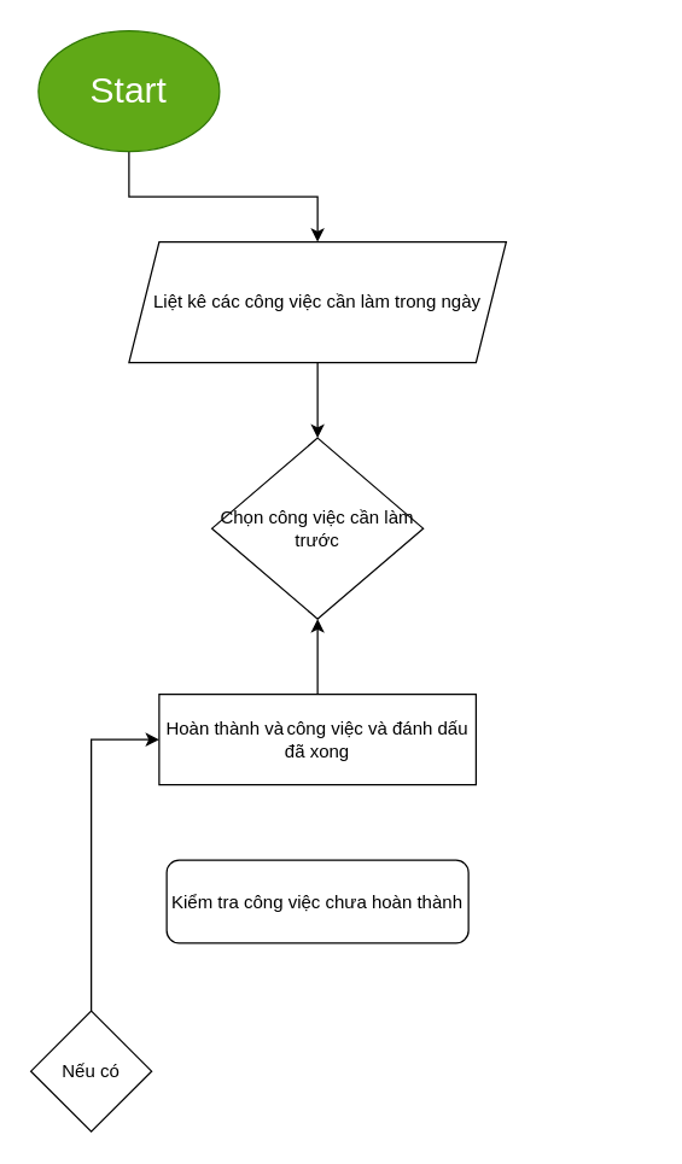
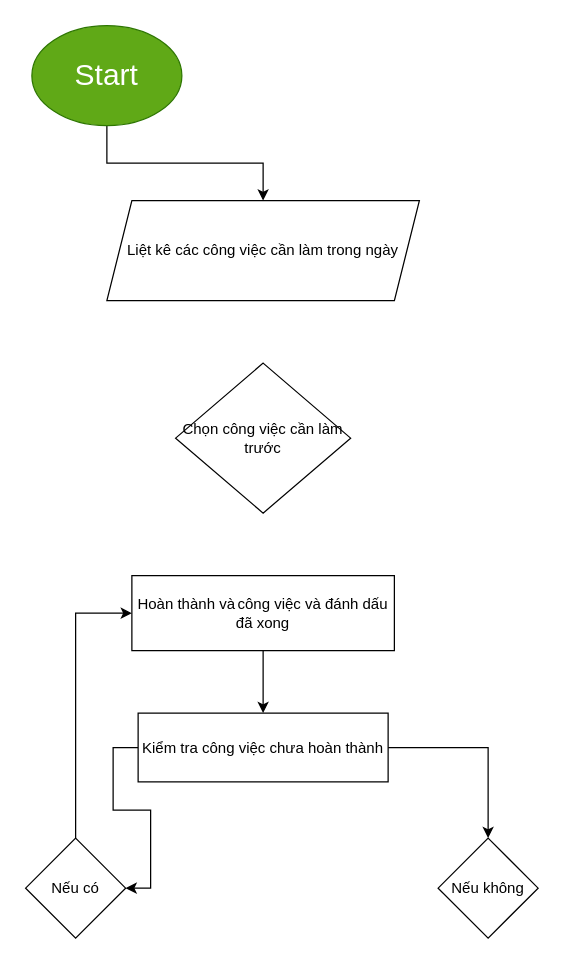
- <mxCell id="4" style="edgeStyle=orthogonalEdgeStyle;rounded=0;orthogonalLoop=1;jettySize=auto;html=1;entryX=0.5;entryY=0;entryDx=0;entryDy=0;" edge="1" parent="1" source="5" target="6"><mxGeometry relative="1" as="geometry" /></mxCell>
- <mxCell id="7" style="edgeStyle=orthogonalEdgeStyle;rounded=0;orthogonalLoop=1;jettySize=auto;html=1;" edge="1" parent="1" source="8" target="6"><mxGeometry relative="1" as="geometry" /></mxCell>
+ <mxCell id="7" style="edgeStyle=orthogonalEdgeStyle;rounded=0;orthogonalLoop=1;jettySize=auto;html=1;entryX=0.5;entryY=0;entryDx=0;entryDy=0;" edge="1" parent="1" source="8" target="11"><mxGeometry relative="1" as="geometry" /></mxCell>
- <mxCell id="11" value="Kiểm tra công việc chưa hoàn thành" style="whiteSpace=wrap;html=1;rounded=1;" vertex="1" parent="1"><mxGeometry x="110" y="570" width="200" height="55" as="geometry" /></mxCell>
+ <mxCell id="11" value="Kiểm tra công việc chưa hoàn thành" style="rounded=0;whiteSpace=wrap;html=1;" vertex="1" parent="1"><mxGeometry x="110" y="570" width="200" height="55" as="geometry" /></mxCell>
+ <mxCell id="10" style="edgeStyle=orthogonalEdgeStyle;rounded=0;orthogonalLoop=1;jettySize=auto;html=1;" edge="1" parent="1" source="11" target="14"><mxGeometry relative="1" as="geometry" /></mxCell>
+ <mxCell id="9" style="edgeStyle=orthogonalEdgeStyle;rounded=0;orthogonalLoop=1;jettySize=auto;html=1;entryX=1;entryY=0.5;entryDx=0;entryDy=0;" edge="1" parent="1" source="11" target="13"><mxGeometry relative="1" as="geometry" /></mxCell>
+ <mxCell id="14" value="Nếu không" style="rhombus;whiteSpace=wrap;html=1;" vertex="1" parent="1"><mxGeometry x="350" y="670" width="80" height="80" as="geometry" /></mxCell>
